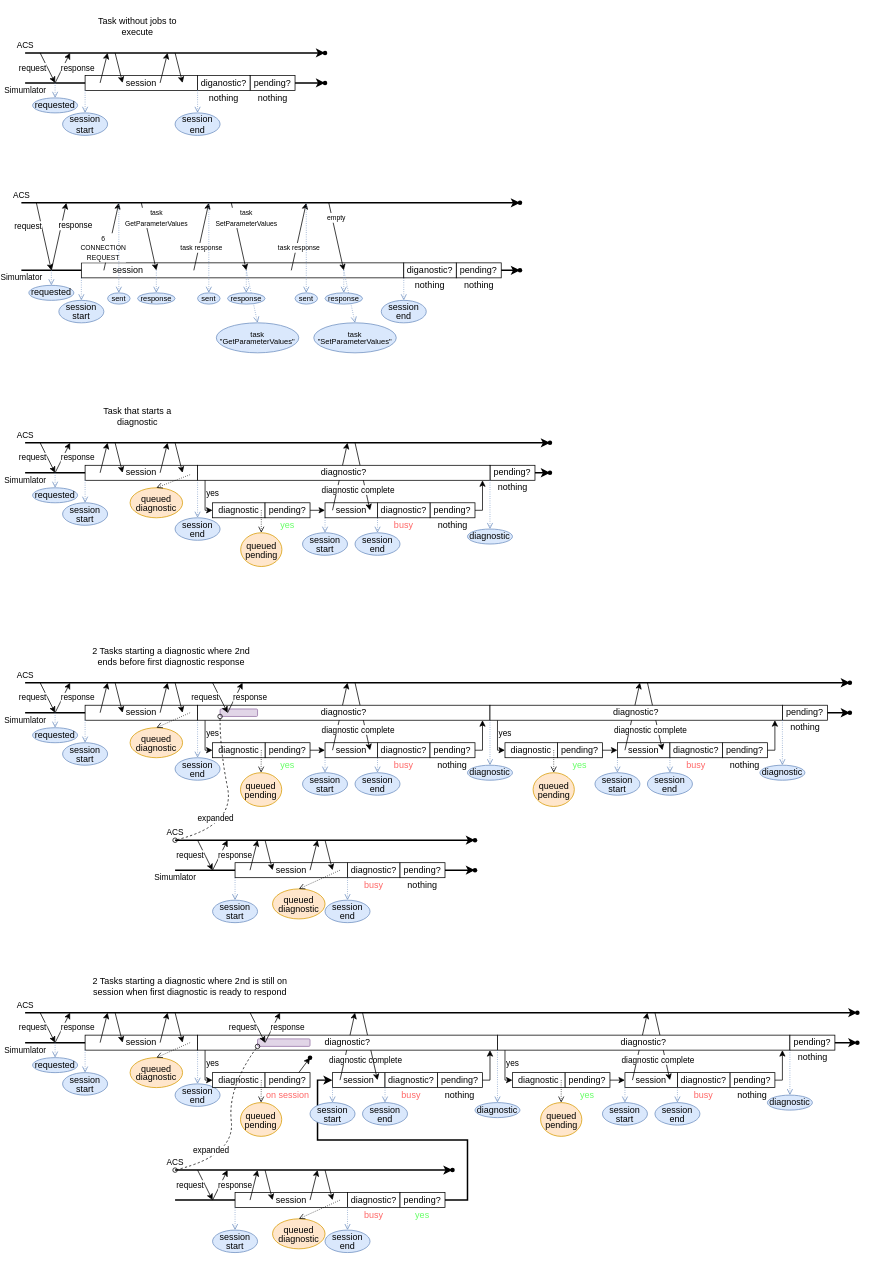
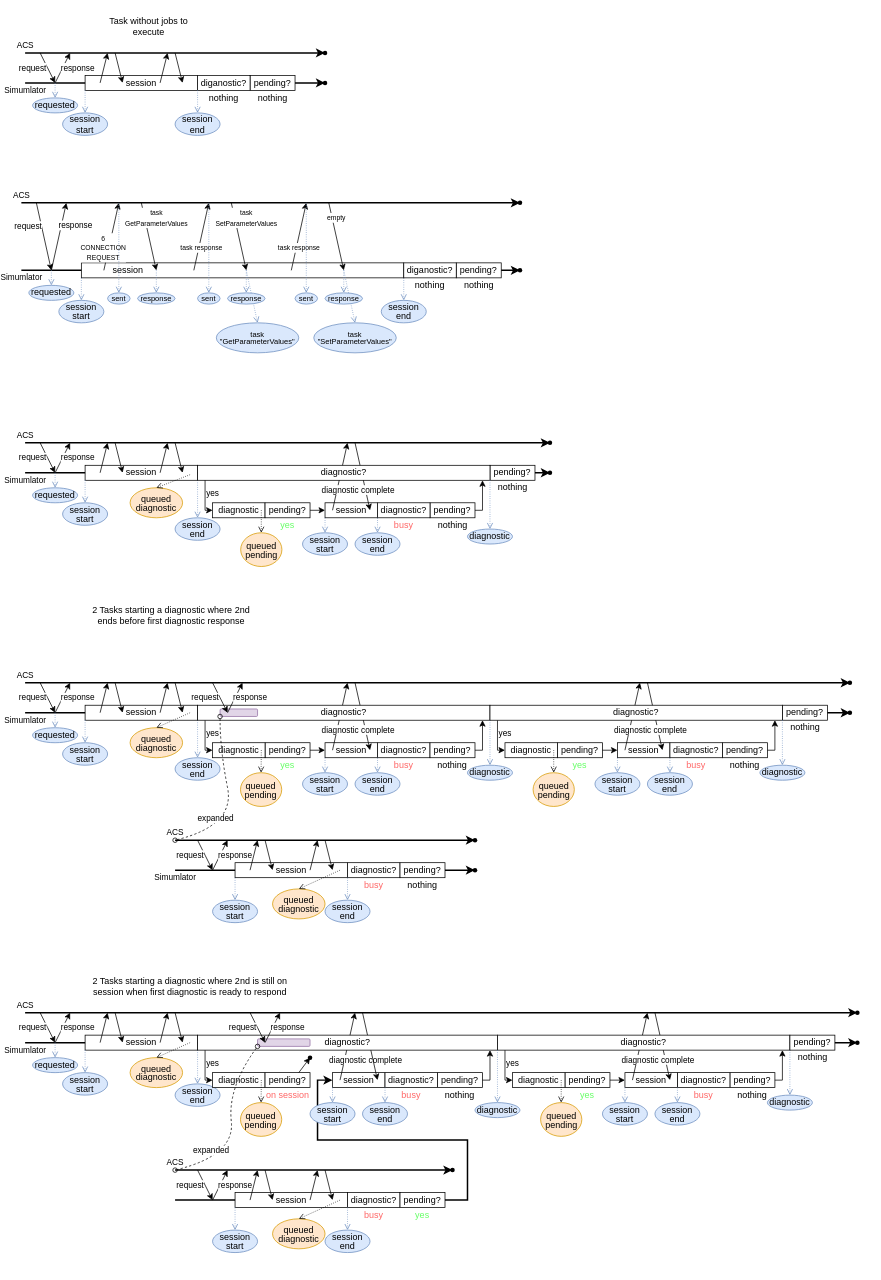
- <mxCell id="7" value="Task without jobs to execute" style="text;html=1;strokeColor=none;fillColor=none;align=center;verticalAlign=middle;whiteSpace=wrap;rounded=0;" parent="1" vertex="1"><mxGeometry x="105" y="20" width="140" height="30" as="geometry" /></mxCell>
+ <mxCell id="7" value="Task without jobs to execute" style="text;html=1;strokeColor=none;fillColor=none;align=center;verticalAlign=middle;whiteSpace=wrap;rounded=0;" parent="1" vertex="1"><mxGeometry x="120" y="20" width="140" height="30" as="geometry" /></mxCell>
- <mxCell id="17" value="Task that starts a diagnostic" style="text;html=1;strokeColor=none;fillColor=none;align=center;verticalAlign=middle;whiteSpace=wrap;rounded=0;" parent="1" vertex="1"><mxGeometry x="105" y="540" width="140" height="30" as="geometry" /></mxCell>
- <mxCell id="33" value="2 Tasks starting a diagnostic where 2nd ends before first diagnostic response" style="text;html=1;strokeColor=none;fillColor=none;align=center;verticalAlign=middle;whiteSpace=wrap;rounded=0;" parent="1" vertex="1"><mxGeometry x="105" y="860" width="230" height="30" as="geometry" /></mxCell>
+ <mxCell id="33" value="2 Tasks starting a diagnostic where 2nd ends before first diagnostic response" style="text;html=1;strokeColor=none;fillColor=none;align=center;verticalAlign=middle;whiteSpace=wrap;rounded=0;" parent="1" vertex="1"><mxGeometry x="105" y="805" width="230" height="30" as="geometry" /></mxCell>
